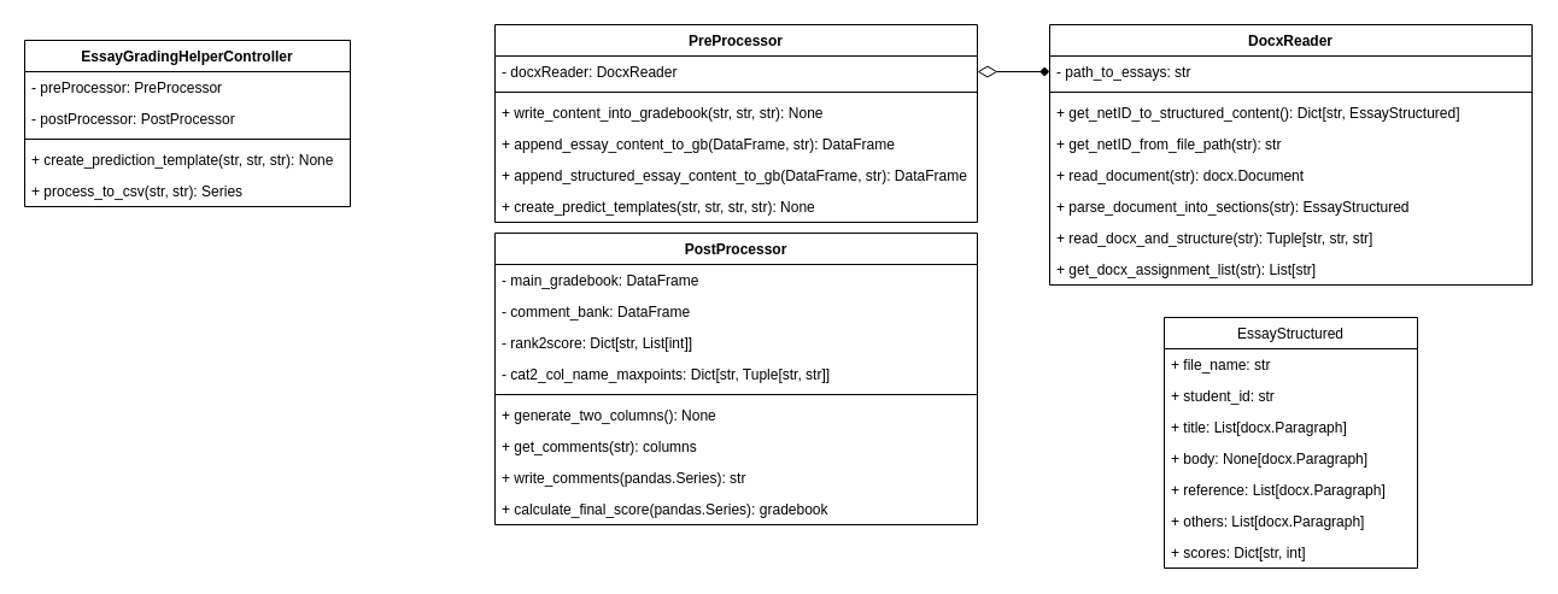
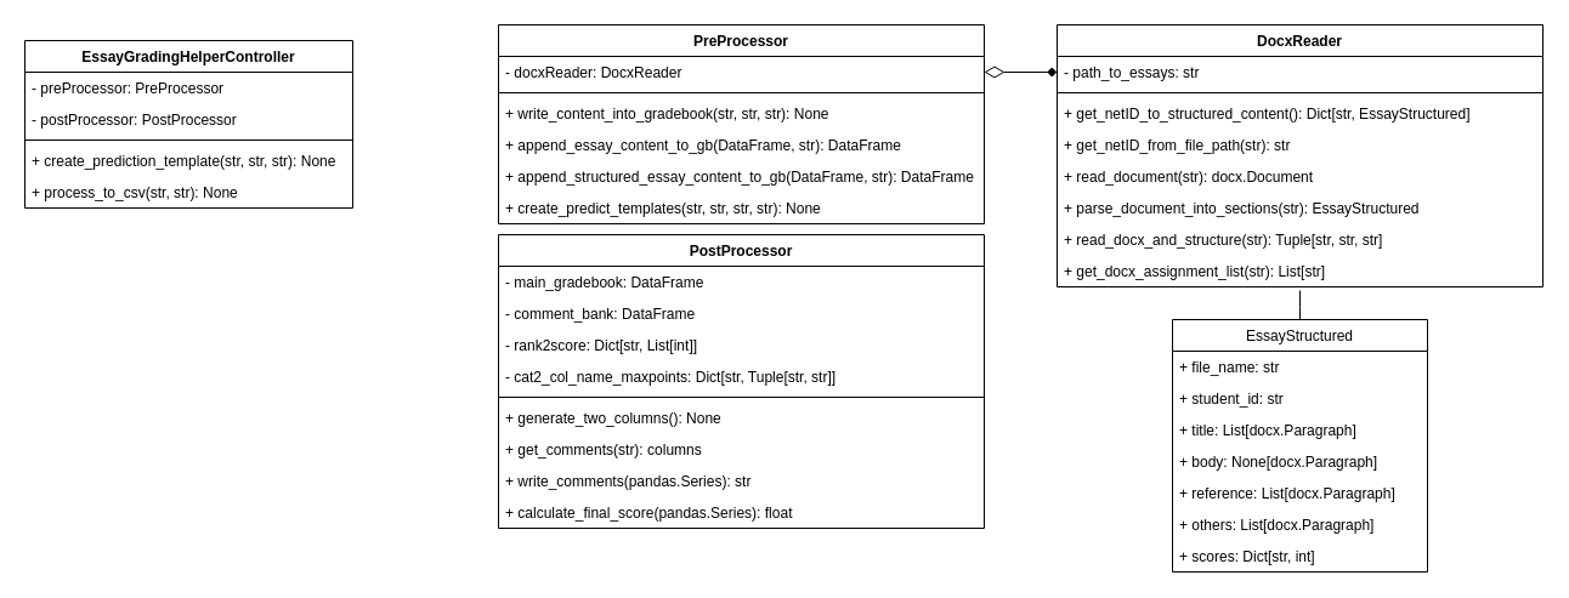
- <mxCell id="7" value="+ process_to_csv(str, str): Series" style="text;strokeColor=none;fillColor=none;align=left;verticalAlign=top;spacingLeft=4;spacingRight=4;overflow=hidden;rotatable=0;points=[[0,0.5],[1,0.5]];portConstraint=eastwest;" parent="2" vertex="1"><mxGeometry y="112" width="270" height="26" as="geometry" /></mxCell>
+ <mxCell id="7" value="+ process_to_csv(str, str): None" style="text;strokeColor=none;fillColor=none;align=left;verticalAlign=top;spacingLeft=4;spacingRight=4;overflow=hidden;rotatable=0;points=[[0,0.5],[1,0.5]];portConstraint=eastwest;" parent="2" vertex="1"><mxGeometry y="112" width="270" height="26" as="geometry" /></mxCell>
+ <mxCell id="25" style="edgeStyle=orthogonalEdgeStyle;rounded=1;orthogonalLoop=1;jettySize=auto;html=1;startArrow=none;startFill=0;endArrow=none;endFill=0;startSize=14;endSize=6;sourcePerimeterSpacing=3;strokeWidth=1;" parent="1" source="26" target="36" edge="1"><mxGeometry relative="1" as="geometry"><Array as="points" /></mxGeometry></mxCell>
- <mxCell id="24" value="+ calculate_final_score(pandas.Series): gradebook" style="text;strokeColor=none;fillColor=none;align=left;verticalAlign=top;spacingLeft=4;spacingRight=4;overflow=hidden;rotatable=0;points=[[0,0.5],[1,0.5]];portConstraint=eastwest;" parent="15" vertex="1"><mxGeometry y="216" width="400" height="26" as="geometry" /></mxCell>
+ <mxCell id="24" value="+ calculate_final_score(pandas.Series): float" style="text;strokeColor=none;fillColor=none;align=left;verticalAlign=top;spacingLeft=4;spacingRight=4;overflow=hidden;rotatable=0;points=[[0,0.5],[1,0.5]];portConstraint=eastwest;" parent="15" vertex="1"><mxGeometry y="216" width="400" height="26" as="geometry" /></mxCell>
